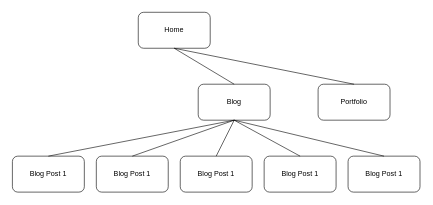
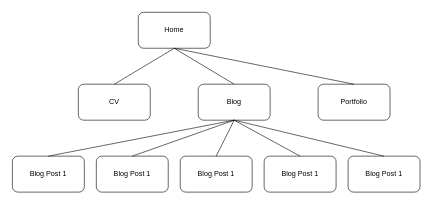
+ <mxCell id="5" value="" style="endArrow=none;html=1;exitX=0.5;exitY=0;exitDx=0;exitDy=0;entryX=0.5;entryY=1;entryDx=0;entryDy=0;" edge="1" parent="1" source="3" target="2"><mxGeometry width="50" height="50" relative="1" as="geometry"><mxPoint x="290" y="260" as="sourcePoint" /><mxPoint x="340" y="210" as="targetPoint" /></mxGeometry></mxCell>
+ <mxCell id="3" value="CV" style="rounded=1;whiteSpace=wrap;html=1;" vertex="1" parent="1"><mxGeometry x="130" y="140" width="120" height="60" as="geometry" /></mxCell>
